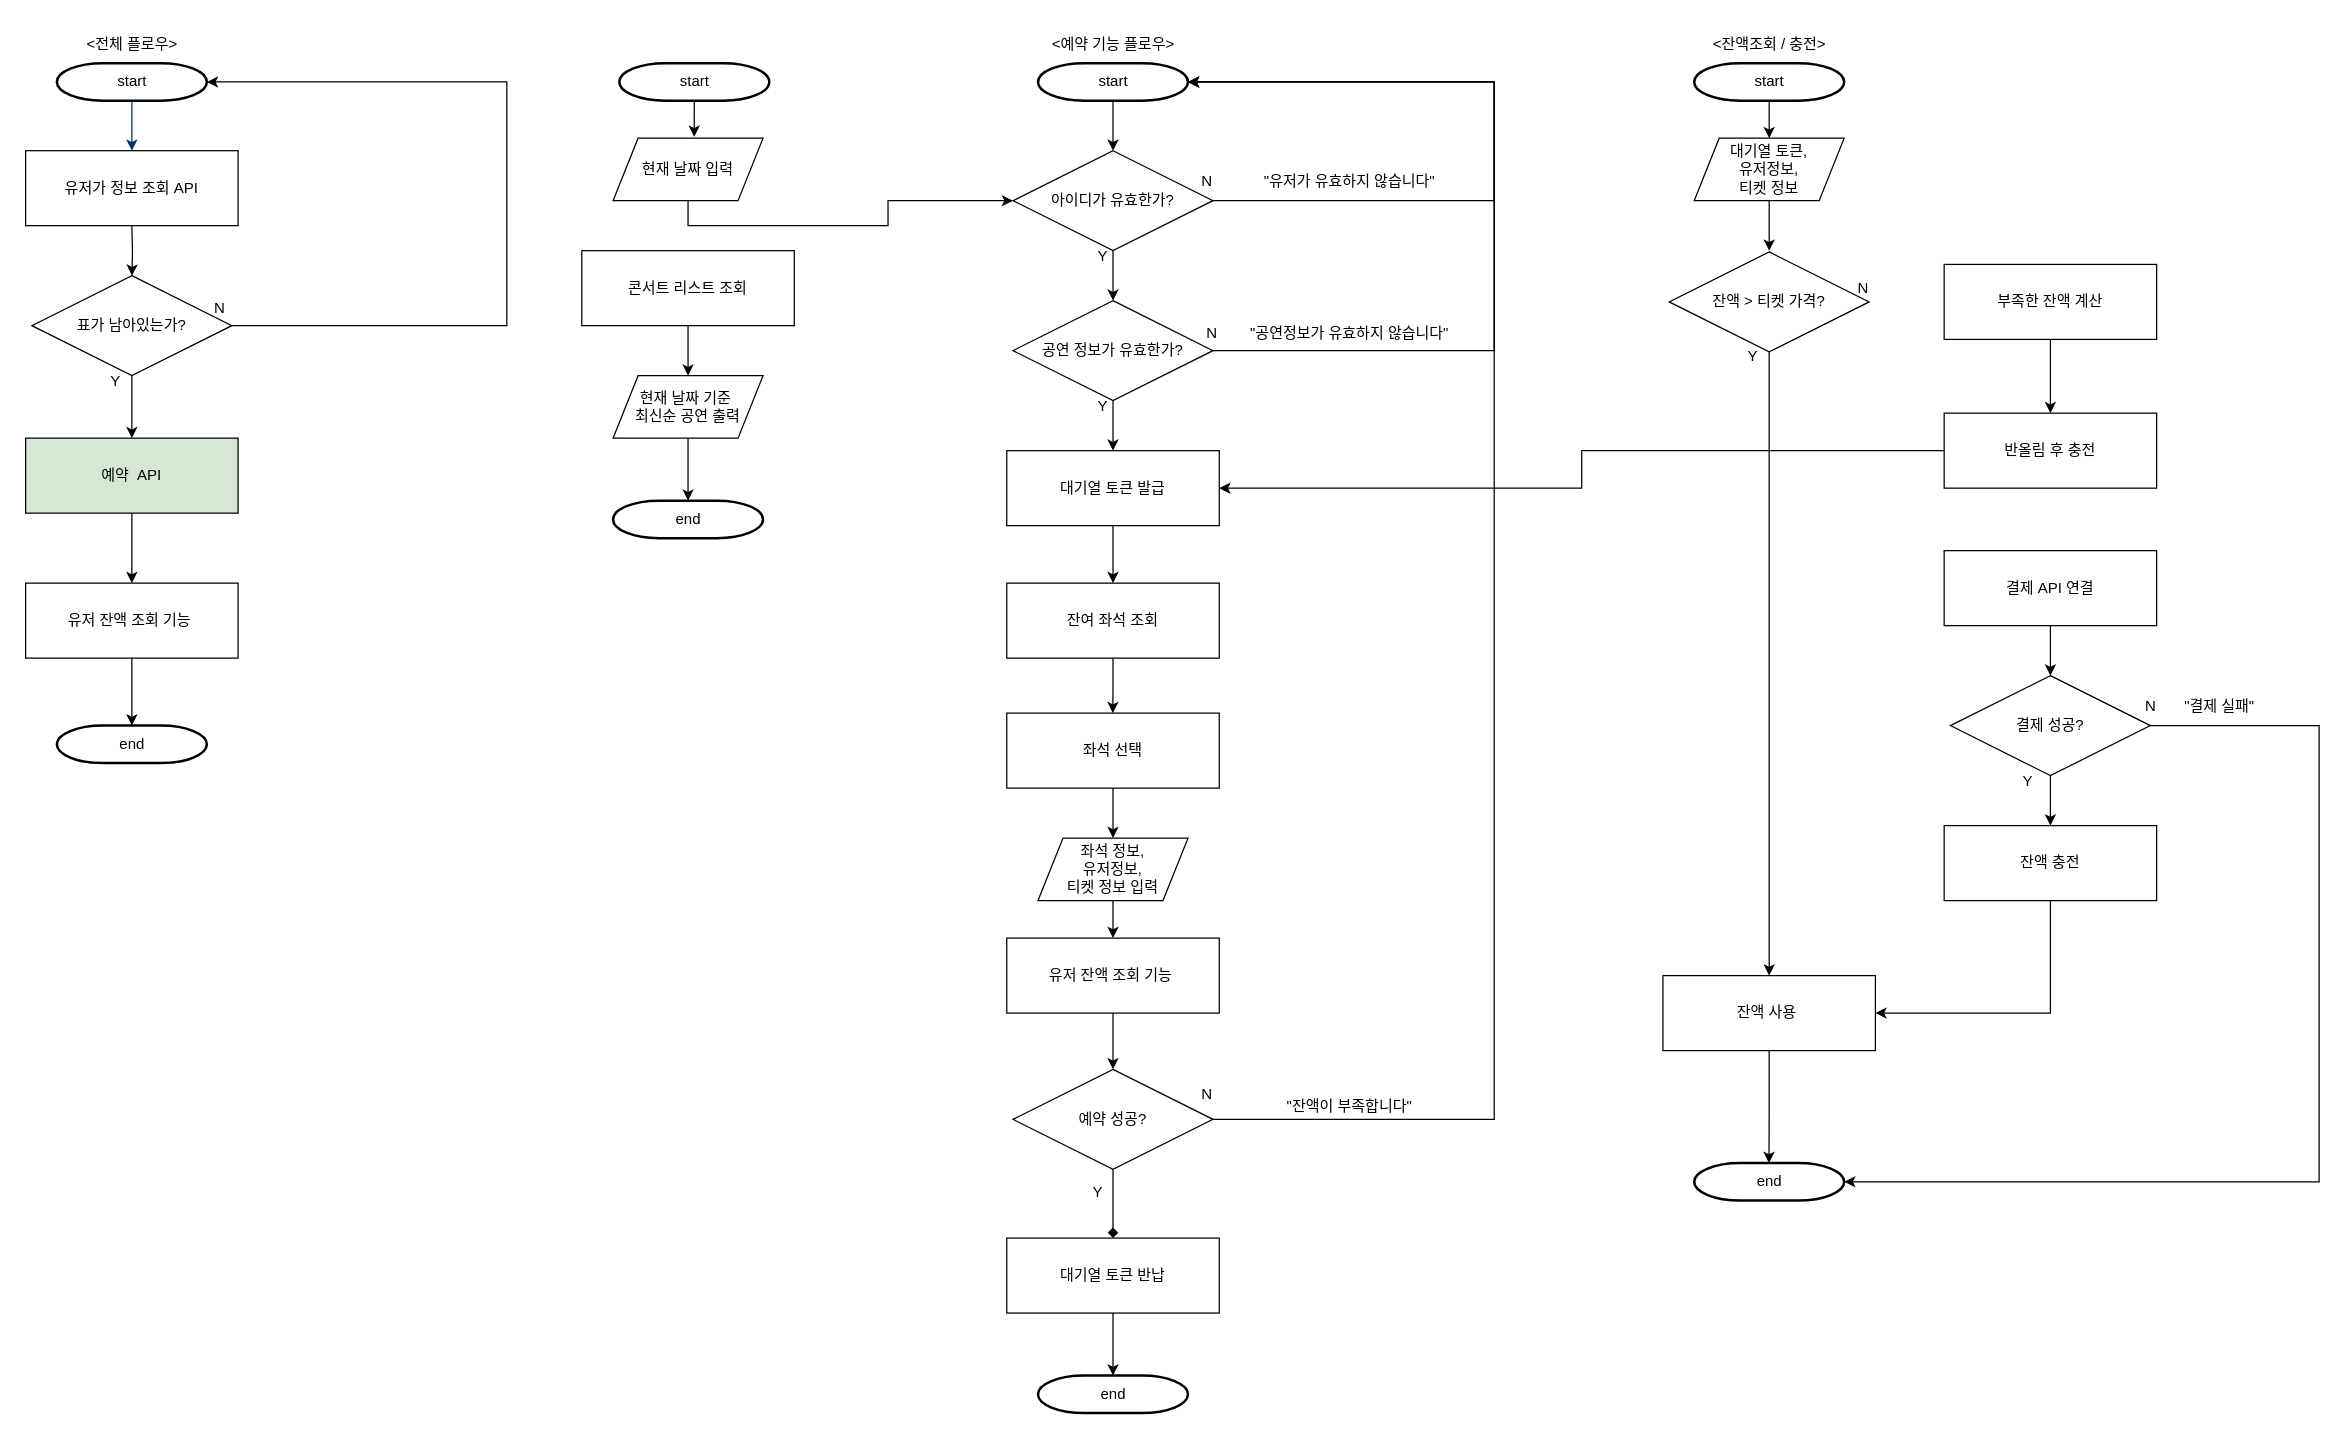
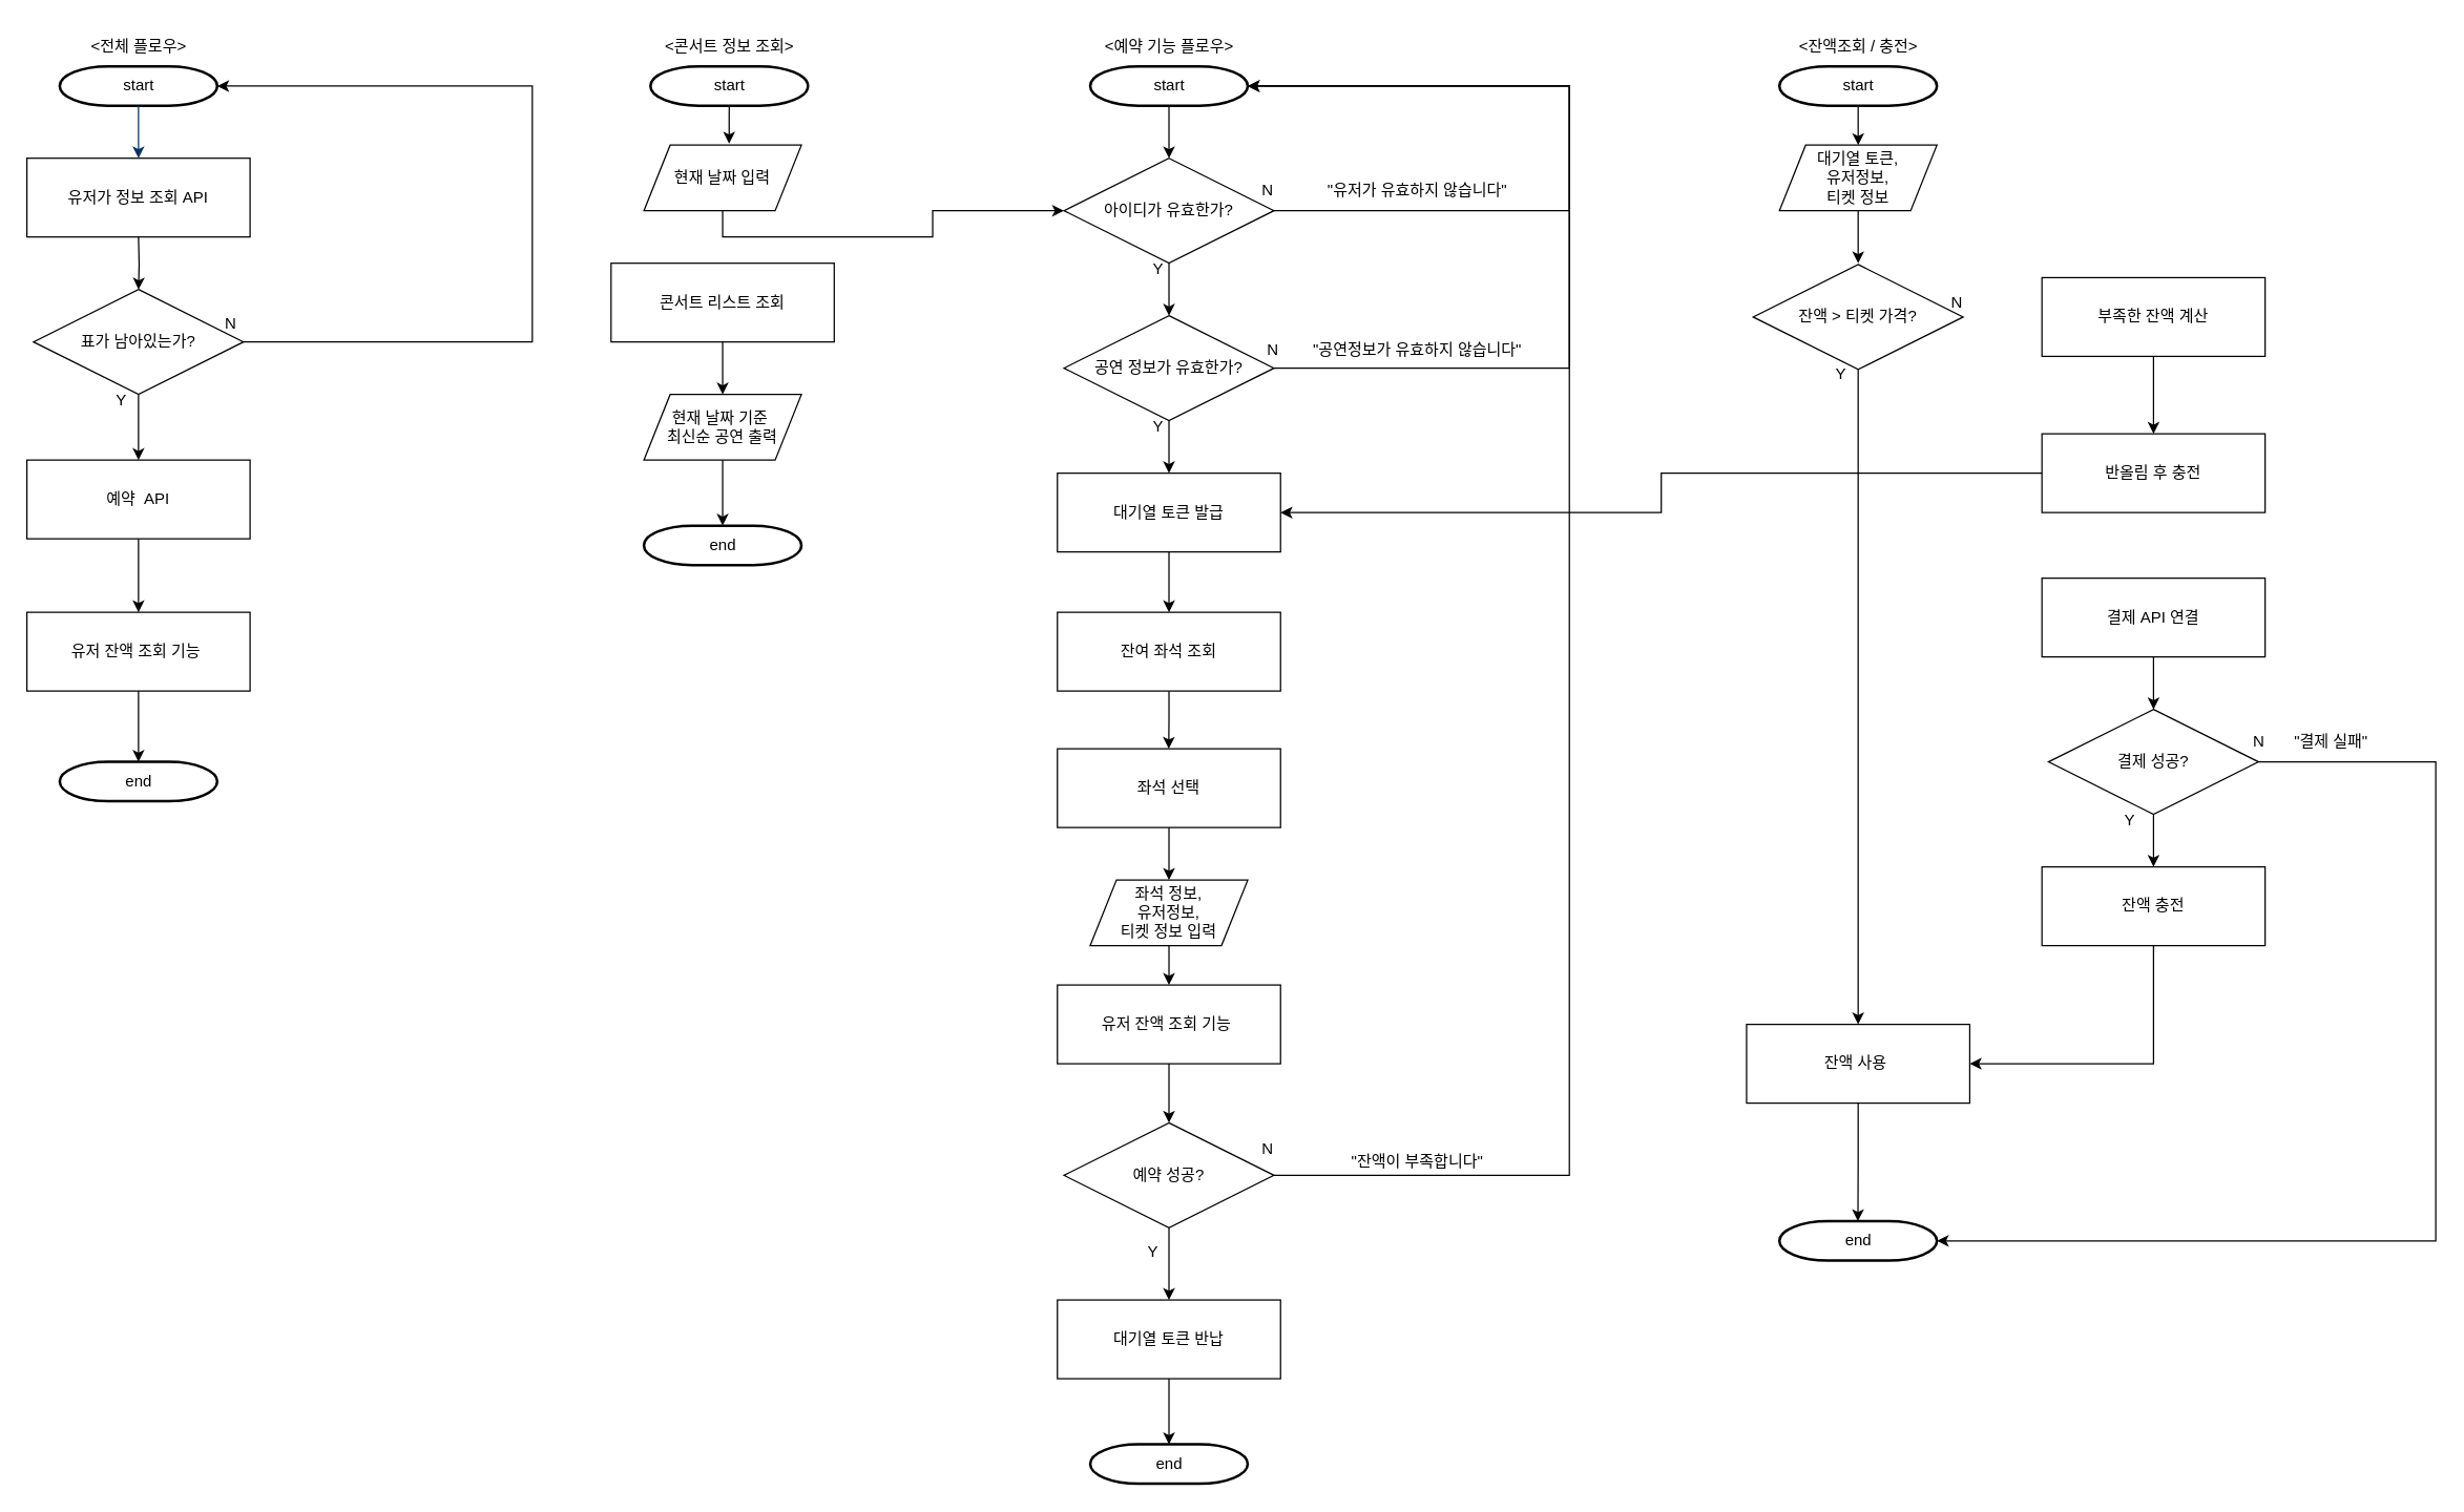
+ <mxCell id="13" value="&amp;lt;콘서트 정보 조회&amp;gt;" style="text;html=1;align=center;verticalAlign=middle;resizable=0;points=[];autosize=1;strokeColor=none;fillColor=none;" vertex="1" parent="1"><mxGeometry x="490" y="20" width="130" height="30" as="geometry" /></mxCell>
- <mxCell id="8" value="예약&amp;nbsp; API" style="rounded=0;whiteSpace=wrap;html=1;fillColor=#d5e8d4;" vertex="1" parent="1"><mxGeometry x="20" y="350" width="170" height="60" as="geometry" /></mxCell>
+ <mxCell id="8" value="예약&amp;nbsp; API" style="rounded=0;whiteSpace=wrap;html=1;" vertex="1" parent="1"><mxGeometry x="20" y="350" width="170" height="60" as="geometry" /></mxCell>
- <mxCell id="58" style="edgeStyle=orthogonalEdgeStyle;rounded=0;orthogonalLoop=1;jettySize=auto;html=1;exitX=0.5;exitY=1;exitDx=0;exitDy=0;entryX=0.5;entryY=0;entryDx=0;entryDy=0;endArrow=diamond;" edge="1" parent="1" source="59" target="68"><mxGeometry relative="1" as="geometry" /></mxCell>
+ <mxCell id="58" style="edgeStyle=orthogonalEdgeStyle;rounded=0;orthogonalLoop=1;jettySize=auto;html=1;exitX=0.5;exitY=1;exitDx=0;exitDy=0;entryX=0.5;entryY=0;entryDx=0;entryDy=0;" edge="1" parent="1" source="59" target="68"><mxGeometry relative="1" as="geometry" /></mxCell>
